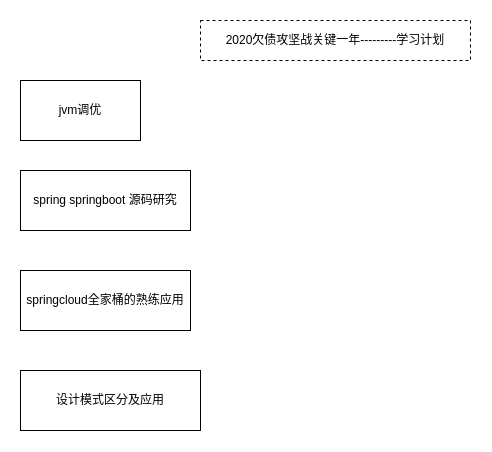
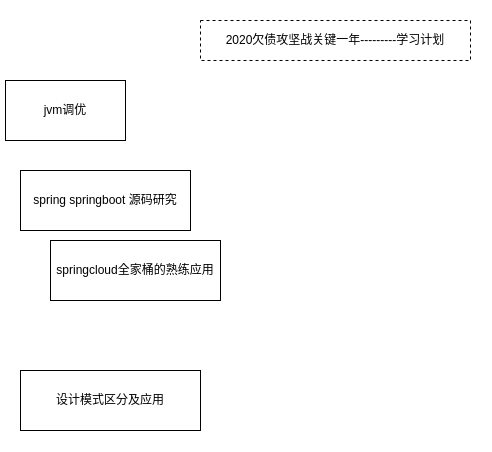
- <mxCell id="3" value="jvm调优" style="rounded=0;whiteSpace=wrap;html=1;" vertex="1" parent="1"><mxGeometry x="20" y="80" width="120" height="60" as="geometry" /></mxCell>
+ <mxCell id="3" value="jvm调优" style="rounded=0;whiteSpace=wrap;html=1;" vertex="1" parent="1"><mxGeometry x="5" y="80" width="120" height="60" as="geometry" /></mxCell>
- <mxCell id="5" value="springcloud全家桶的熟练应用" style="rounded=0;whiteSpace=wrap;html=1;" vertex="1" parent="1"><mxGeometry x="20" y="270" width="170" height="60" as="geometry" /></mxCell>
+ <mxCell id="5" value="springcloud全家桶的熟练应用" style="rounded=0;whiteSpace=wrap;html=1;" vertex="1" parent="1"><mxGeometry x="50" y="240" width="170" height="60" as="geometry" /></mxCell>
